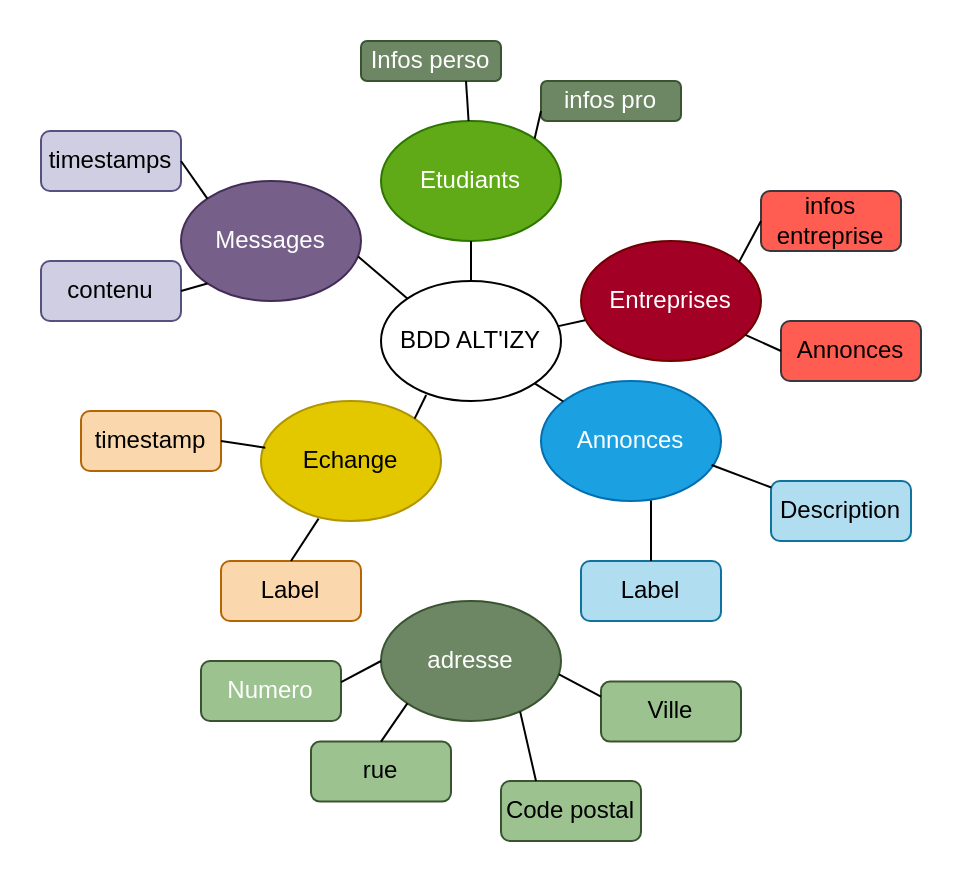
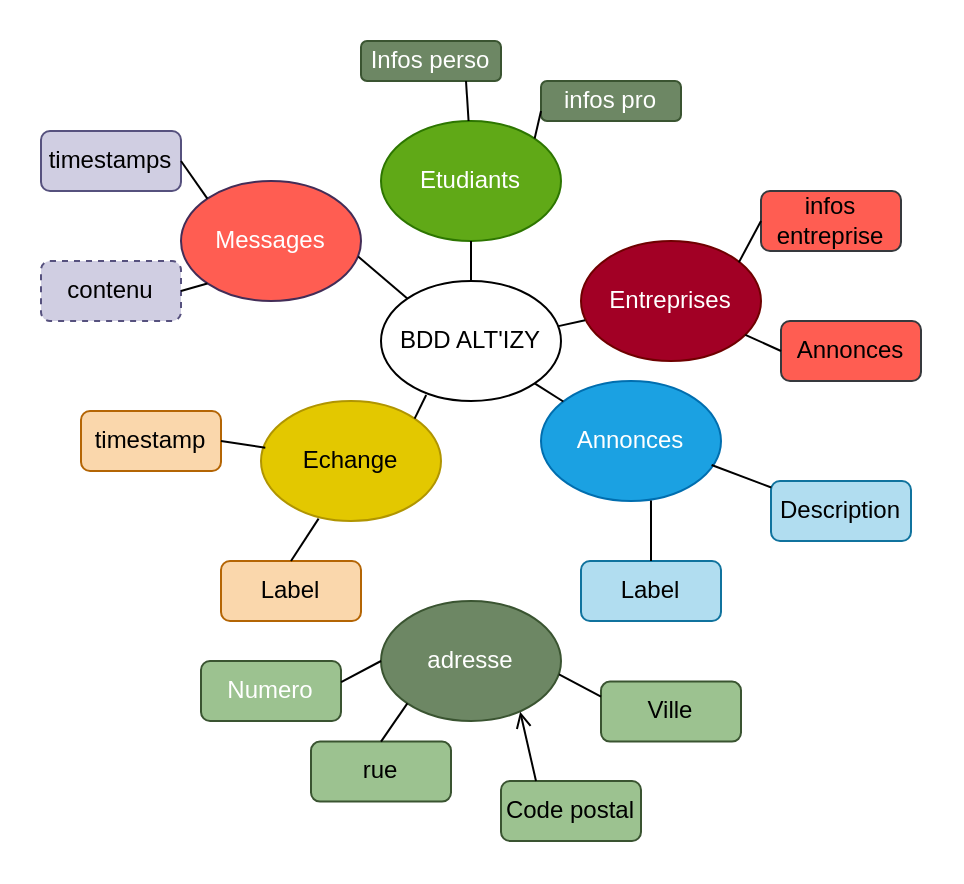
- <mxCell id="7" value="Messages" style="ellipse;whiteSpace=wrap;html=1;fillColor=#76608a;fontColor=#ffffff;strokeColor=#432D57;" vertex="1" parent="1"><mxGeometry x="90" y="90" width="90" height="60" as="geometry" /></mxCell>
+ <mxCell id="7" value="Messages" style="ellipse;whiteSpace=wrap;html=1;fillColor=#ff5d52;fontColor=#ffffff;strokeColor=#432D57;" vertex="1" parent="1"><mxGeometry x="90" y="90" width="90" height="60" as="geometry" /></mxCell>
- <mxCell id="27" value="contenu" style="rounded=1;whiteSpace=wrap;html=1;fillColor=#d0cee2;strokeColor=#56517e;" vertex="1" parent="1"><mxGeometry x="20" y="130" width="70" height="30" as="geometry" /></mxCell>
+ <mxCell id="27" value="contenu" style="rounded=1;whiteSpace=wrap;html=1;fillColor=#d0cee2;strokeColor=#56517e;dashed=1;" vertex="1" parent="1"><mxGeometry x="20" y="130" width="70" height="30" as="geometry" /></mxCell>
- <mxCell id="39" value="" style="endArrow=none;html=1;entryX=0.773;entryY=0.922;entryDx=0;entryDy=0;exitX=0.25;exitY=0;exitDx=0;exitDy=0;entryPerimeter=0;" edge="1" parent="1" source="38" target="33"><mxGeometry width="50" height="50" relative="1" as="geometry"><mxPoint x="272.5" y="360.3" as="sourcePoint" /><mxPoint x="303.03" y="350" as="targetPoint" /></mxGeometry></mxCell>
+ <mxCell id="39" value="" style="endArrow=open;html=1;entryX=0.773;entryY=0.922;entryDx=0;entryDy=0;exitX=0.25;exitY=0;exitDx=0;exitDy=0;entryPerimeter=0;" edge="1" parent="1" source="38" target="33"><mxGeometry width="50" height="50" relative="1" as="geometry"><mxPoint x="272.5" y="360.3" as="sourcePoint" /><mxPoint x="303.03" y="350" as="targetPoint" /></mxGeometry></mxCell>
